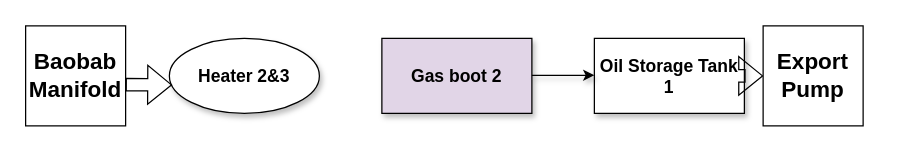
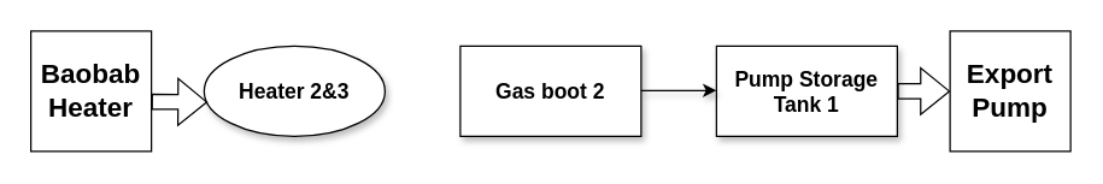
- <mxCell id="7" value="&lt;font style=&quot;font-size: 18px;&quot;&gt;&lt;b&gt;Baobab Manifold&lt;/b&gt;&lt;/font&gt;" style="whiteSpace=wrap;html=1;aspect=fixed;" vertex="1" parent="1"><mxGeometry x="20" y="20" width="80" height="80" as="geometry" /></mxCell>
+ <mxCell id="7" value="&lt;font style=&quot;font-size: 18px;&quot;&gt;&lt;b&gt;Baobab Heater&lt;/b&gt;&lt;/font&gt;" style="whiteSpace=wrap;html=1;aspect=fixed;" vertex="1" parent="1"><mxGeometry x="20" y="20" width="80" height="80" as="geometry" /></mxCell>
- <mxCell id="3" value="&lt;b&gt;&lt;font style=&quot;font-size: 14px;&quot;&gt;Gas boot 2&lt;/font&gt;&lt;/b&gt;" style="rounded=0;whiteSpace=wrap;html=1;shadow=1;fillColor=#e1d5e7;" vertex="1" parent="1"><mxGeometry x="305" y="30" width="120" height="60" as="geometry" /></mxCell>
+ <mxCell id="3" value="&lt;b&gt;&lt;font style=&quot;font-size: 14px;&quot;&gt;Gas boot 2&lt;/font&gt;&lt;/b&gt;" style="rounded=0;whiteSpace=wrap;html=1;shadow=1;" vertex="1" parent="1"><mxGeometry x="305" y="30" width="120" height="60" as="geometry" /></mxCell>
- <mxCell id="4" value="&lt;b&gt;&lt;font style=&quot;font-size: 14px;&quot;&gt;Oil Storage Tank 1&lt;/font&gt;&lt;/b&gt;" style="rounded=0;whiteSpace=wrap;html=1;shadow=1;" vertex="1" parent="1"><mxGeometry x="475" y="30" width="120" height="60" as="geometry" /></mxCell>
+ <mxCell id="4" value="&lt;b&gt;&lt;font style=&quot;font-size: 14px;&quot;&gt;Pump Storage Tank 1&lt;/font&gt;&lt;/b&gt;" style="rounded=0;whiteSpace=wrap;html=1;shadow=1;" vertex="1" parent="1"><mxGeometry x="475" y="30" width="120" height="60" as="geometry" /></mxCell>
- <mxCell id="9" value="&lt;b&gt;&lt;font style=&quot;font-size: 18px;&quot;&gt;Export Pump&lt;/font&gt;&lt;/b&gt;" style="whiteSpace=wrap;html=1;aspect=fixed;" vertex="1" parent="1"><mxGeometry x="610" y="20" width="80" height="80" as="geometry" /></mxCell>
+ <mxCell id="9" value="&lt;b&gt;&lt;font style=&quot;font-size: 18px;&quot;&gt;Export Pump&lt;/font&gt;&lt;/b&gt;" style="whiteSpace=wrap;html=1;aspect=fixed;" vertex="1" parent="1"><mxGeometry x="630" y="20" width="80" height="80" as="geometry" /></mxCell>
